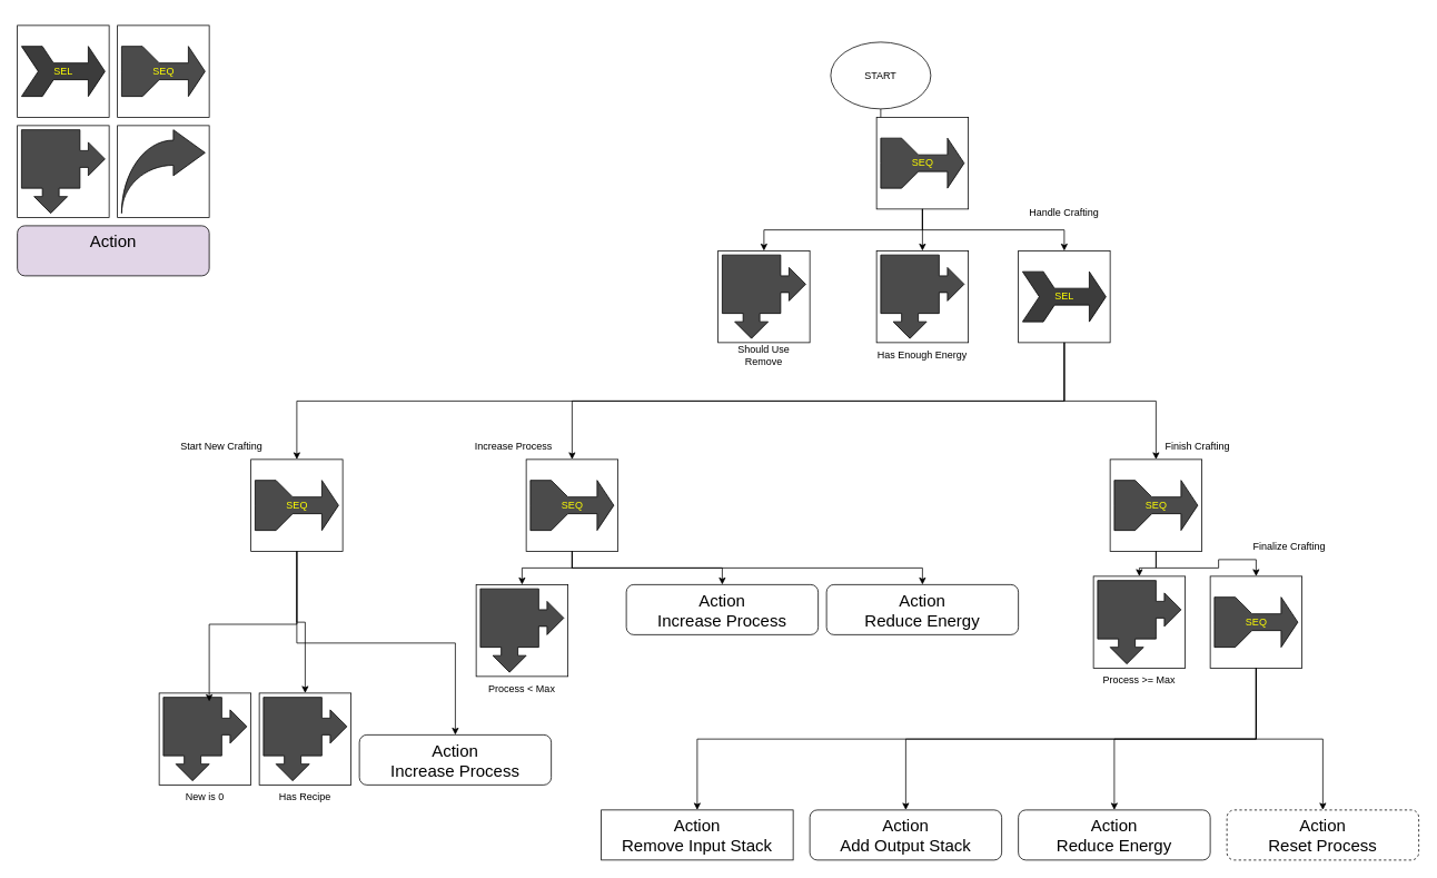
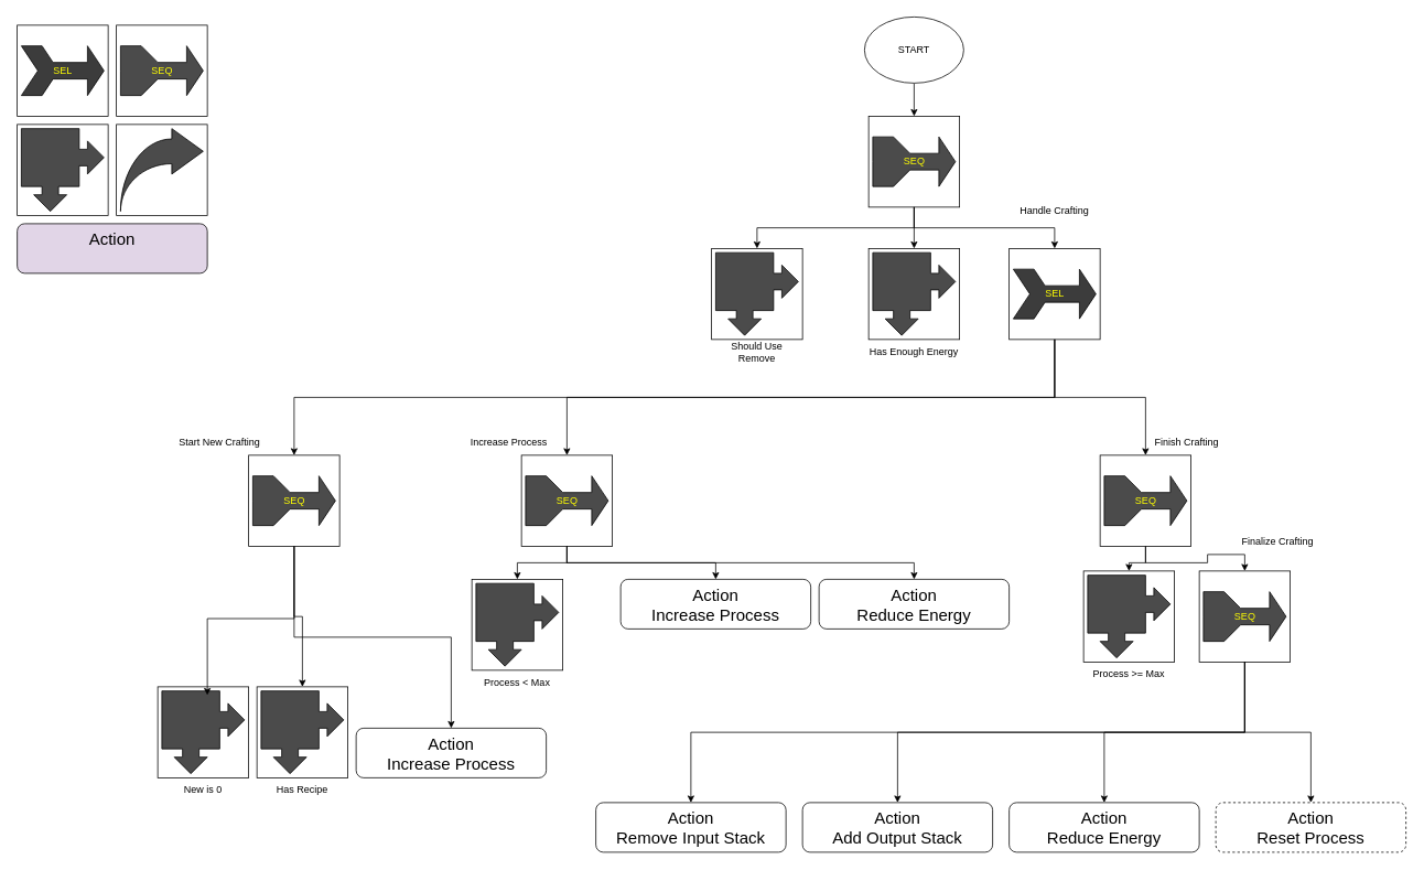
- <mxCell id="16" value="START" style="ellipse;whiteSpace=wrap;html=1;" vertex="1" parent="1"><mxGeometry x="995" y="50" width="120" height="80" as="geometry" /></mxCell>
+ <mxCell id="16" value="START" style="ellipse;whiteSpace=wrap;html=1;" vertex="1" parent="1"><mxGeometry x="1045" y="20" width="120" height="80" as="geometry" /></mxCell>
- <mxCell id="78" value="Action&lt;div&gt;Remove Input Stack&lt;/div&gt;" style="whiteSpace=wrap;html=1;fontSize=20;rounded=0;" vertex="1" parent="1"><mxGeometry x="720" y="970" width="230" height="60" as="geometry" /></mxCell>
+ <mxCell id="78" value="Action&lt;div&gt;Remove Input Stack&lt;/div&gt;" style="rounded=1;whiteSpace=wrap;html=1;fontSize=20;" vertex="1" parent="1"><mxGeometry x="720" y="970" width="230" height="60" as="geometry" /></mxCell>
